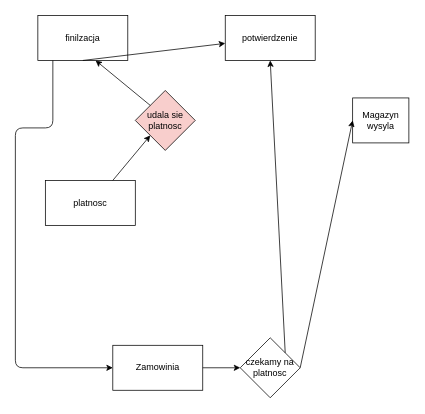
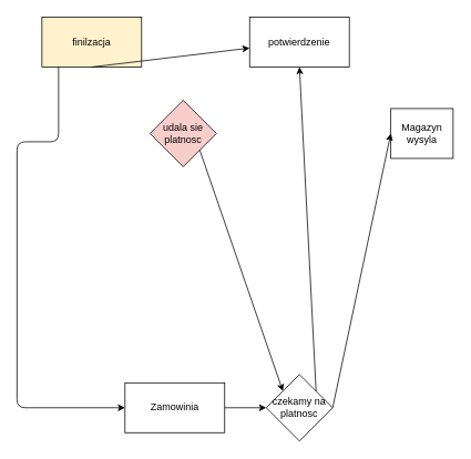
- <mxCell id="2" value="finilzacja" style="rounded=0;whiteSpace=wrap;html=1;" vertex="1" parent="1"><mxGeometry x="50" y="20" width="120" height="60" as="geometry" /></mxCell>
+ <mxCell id="2" value="finilzacja" style="rounded=0;whiteSpace=wrap;html=1;fillColor=#fff2cc;" vertex="1" parent="1"><mxGeometry x="50" y="20" width="120" height="60" as="geometry" /></mxCell>
- <mxCell id="11" value="" style="endArrow=classic;html=1;exitX=0;exitY=0;exitDx=0;exitDy=0;entryX=0.642;entryY=1;entryDx=0;entryDy=0;entryPerimeter=0;" edge="1" parent="1" source="9" target="2"><mxGeometry width="50" height="50" relative="1" as="geometry"><mxPoint x="310" y="210" as="sourcePoint" /><mxPoint x="360" y="160" as="targetPoint" /></mxGeometry></mxCell>
- <mxCell id="10" value="" style="endArrow=classic;html=1;exitX=0.75;exitY=0;exitDx=0;exitDy=0;entryX=0;entryY=1;entryDx=0;entryDy=0;" edge="1" parent="1" source="3" target="9"><mxGeometry width="50" height="50" relative="1" as="geometry"><mxPoint x="310" y="210" as="sourcePoint" /><mxPoint x="360" y="160" as="targetPoint" /></mxGeometry></mxCell>
- <mxCell id="3" value="platnosc&lt;br&gt;" style="rounded=0;whiteSpace=wrap;html=1;" vertex="1" parent="1"><mxGeometry x="60" y="240" width="120" height="60" as="geometry" /></mxCell>
+ <mxCell id="12" value="" style="endArrow=classic;html=1;exitX=1;exitY=1;exitDx=0;exitDy=0;entryX=0;entryY=0;entryDx=0;entryDy=0;" edge="1" parent="1" source="9" target="13"><mxGeometry width="50" height="50" relative="1" as="geometry"><mxPoint x="310" y="210" as="sourcePoint" /><mxPoint x="360" y="160" as="targetPoint" /></mxGeometry></mxCell>
